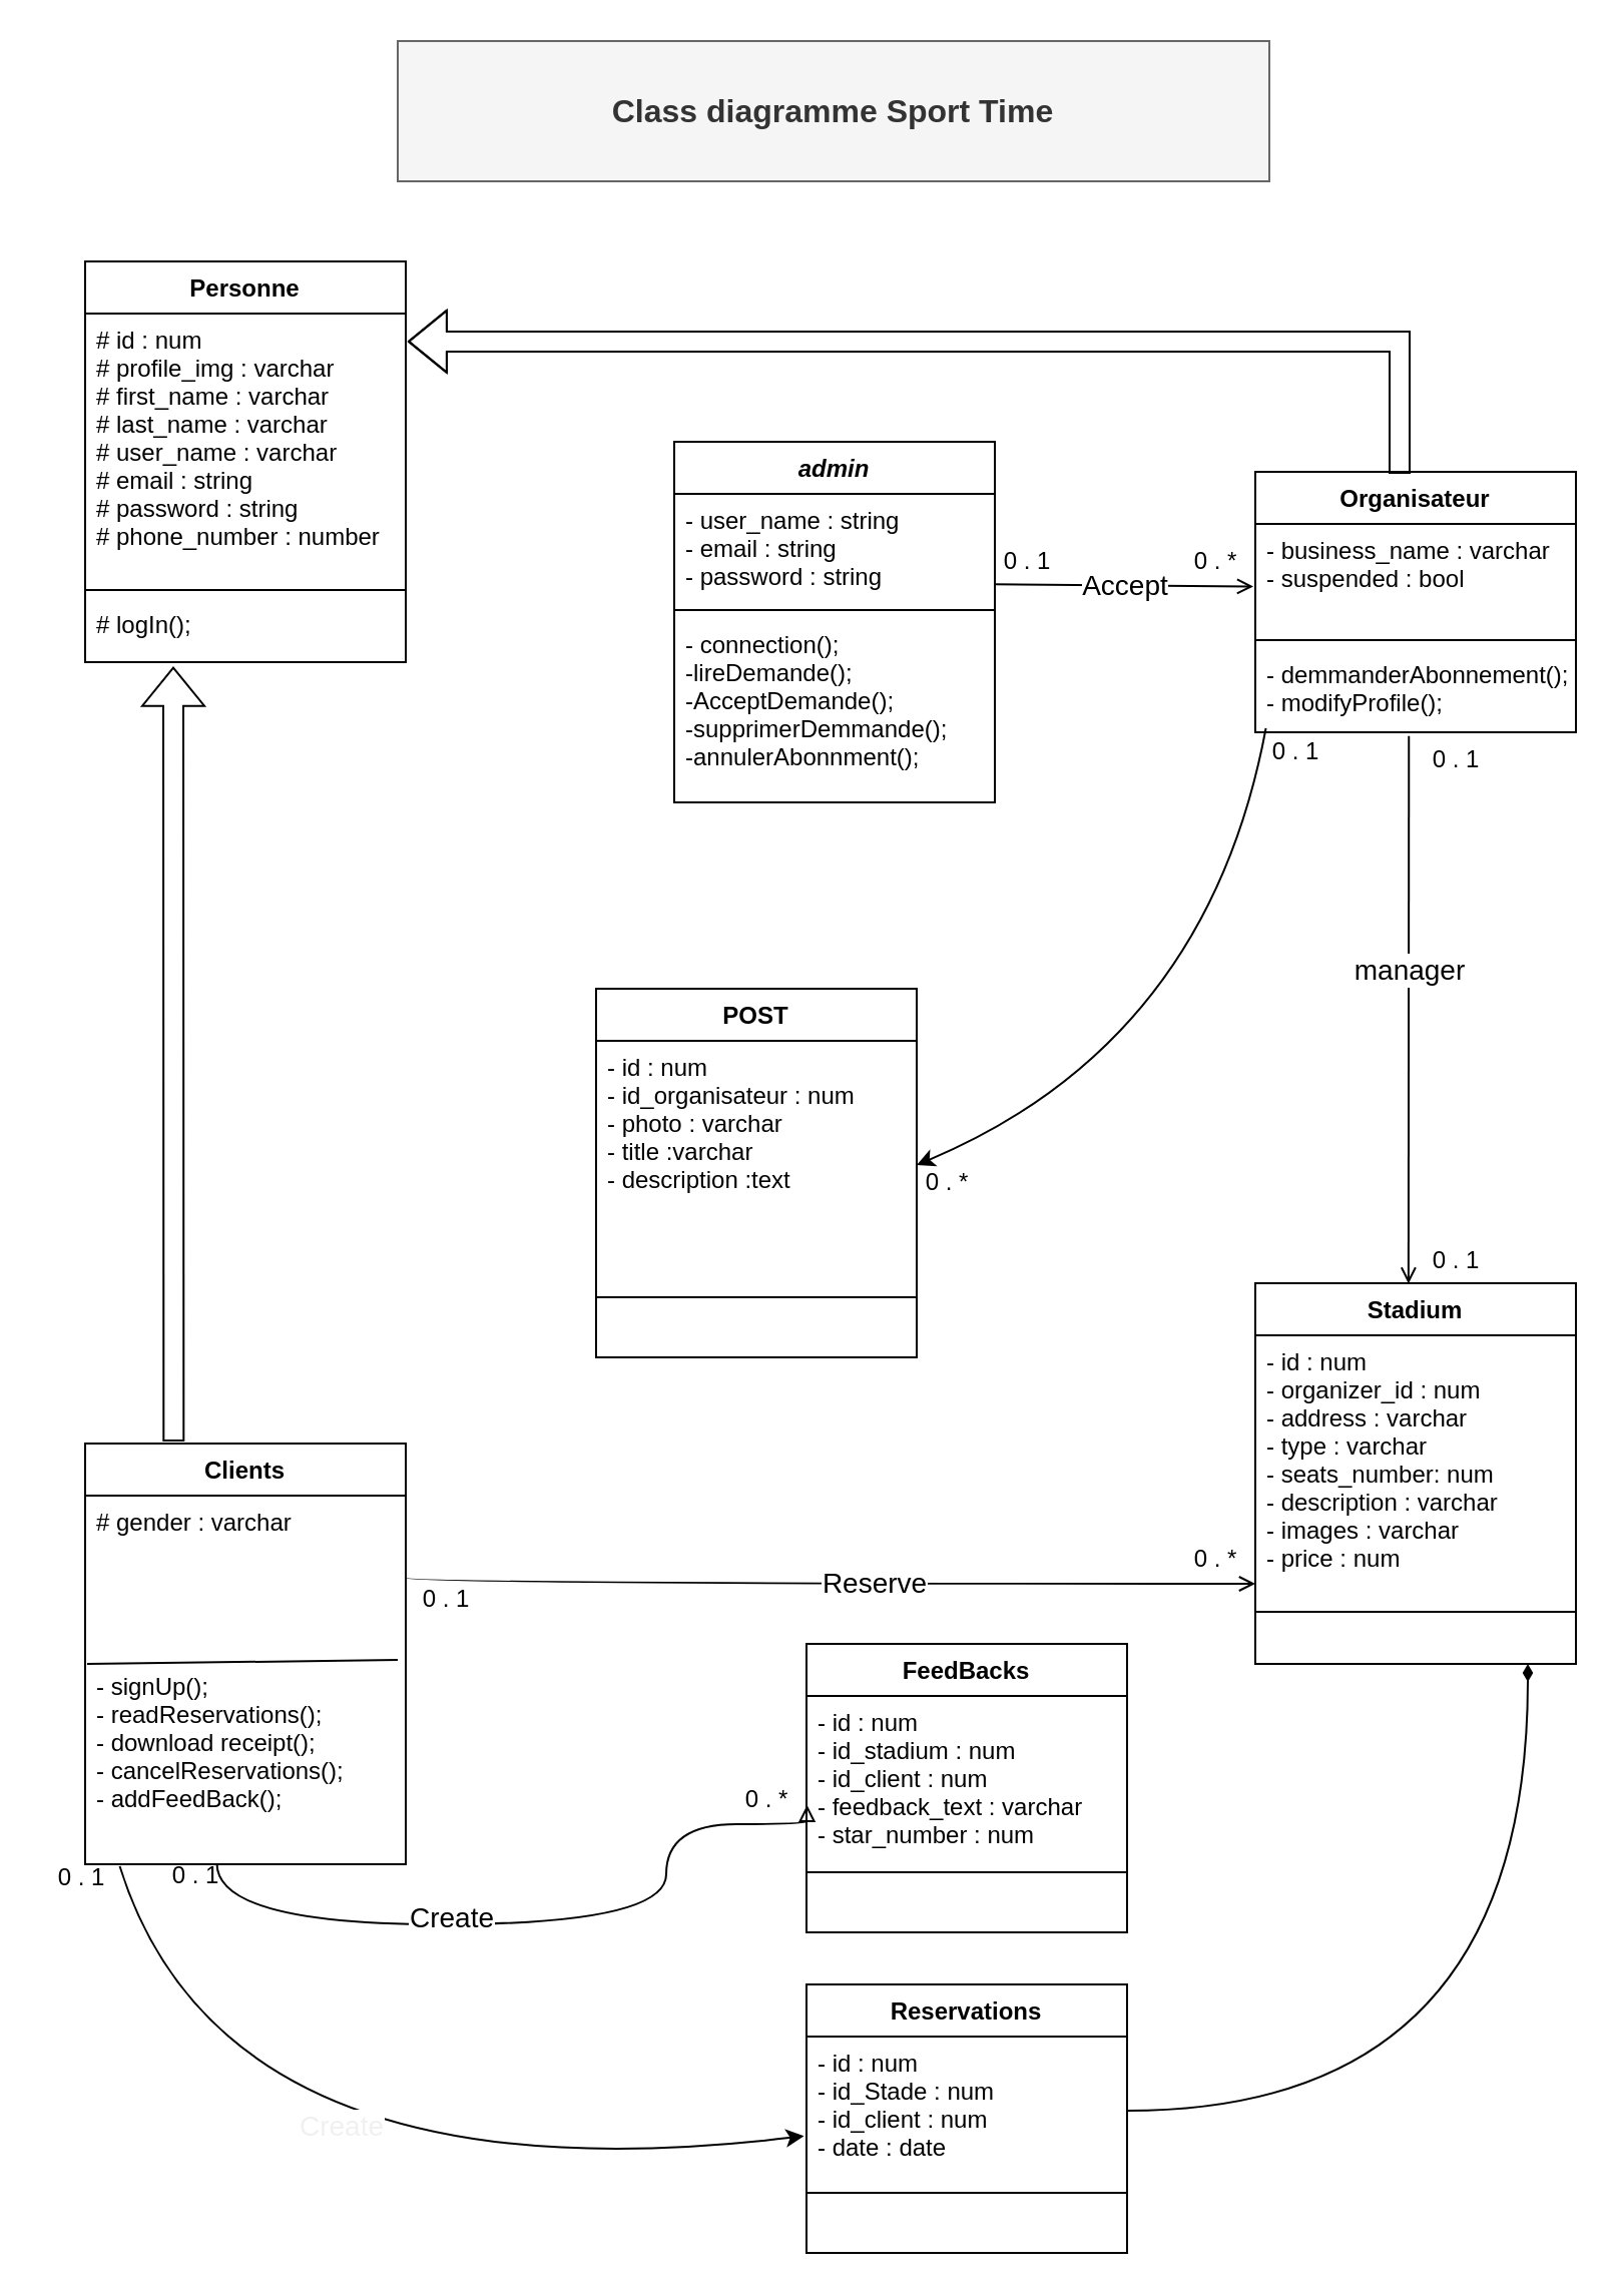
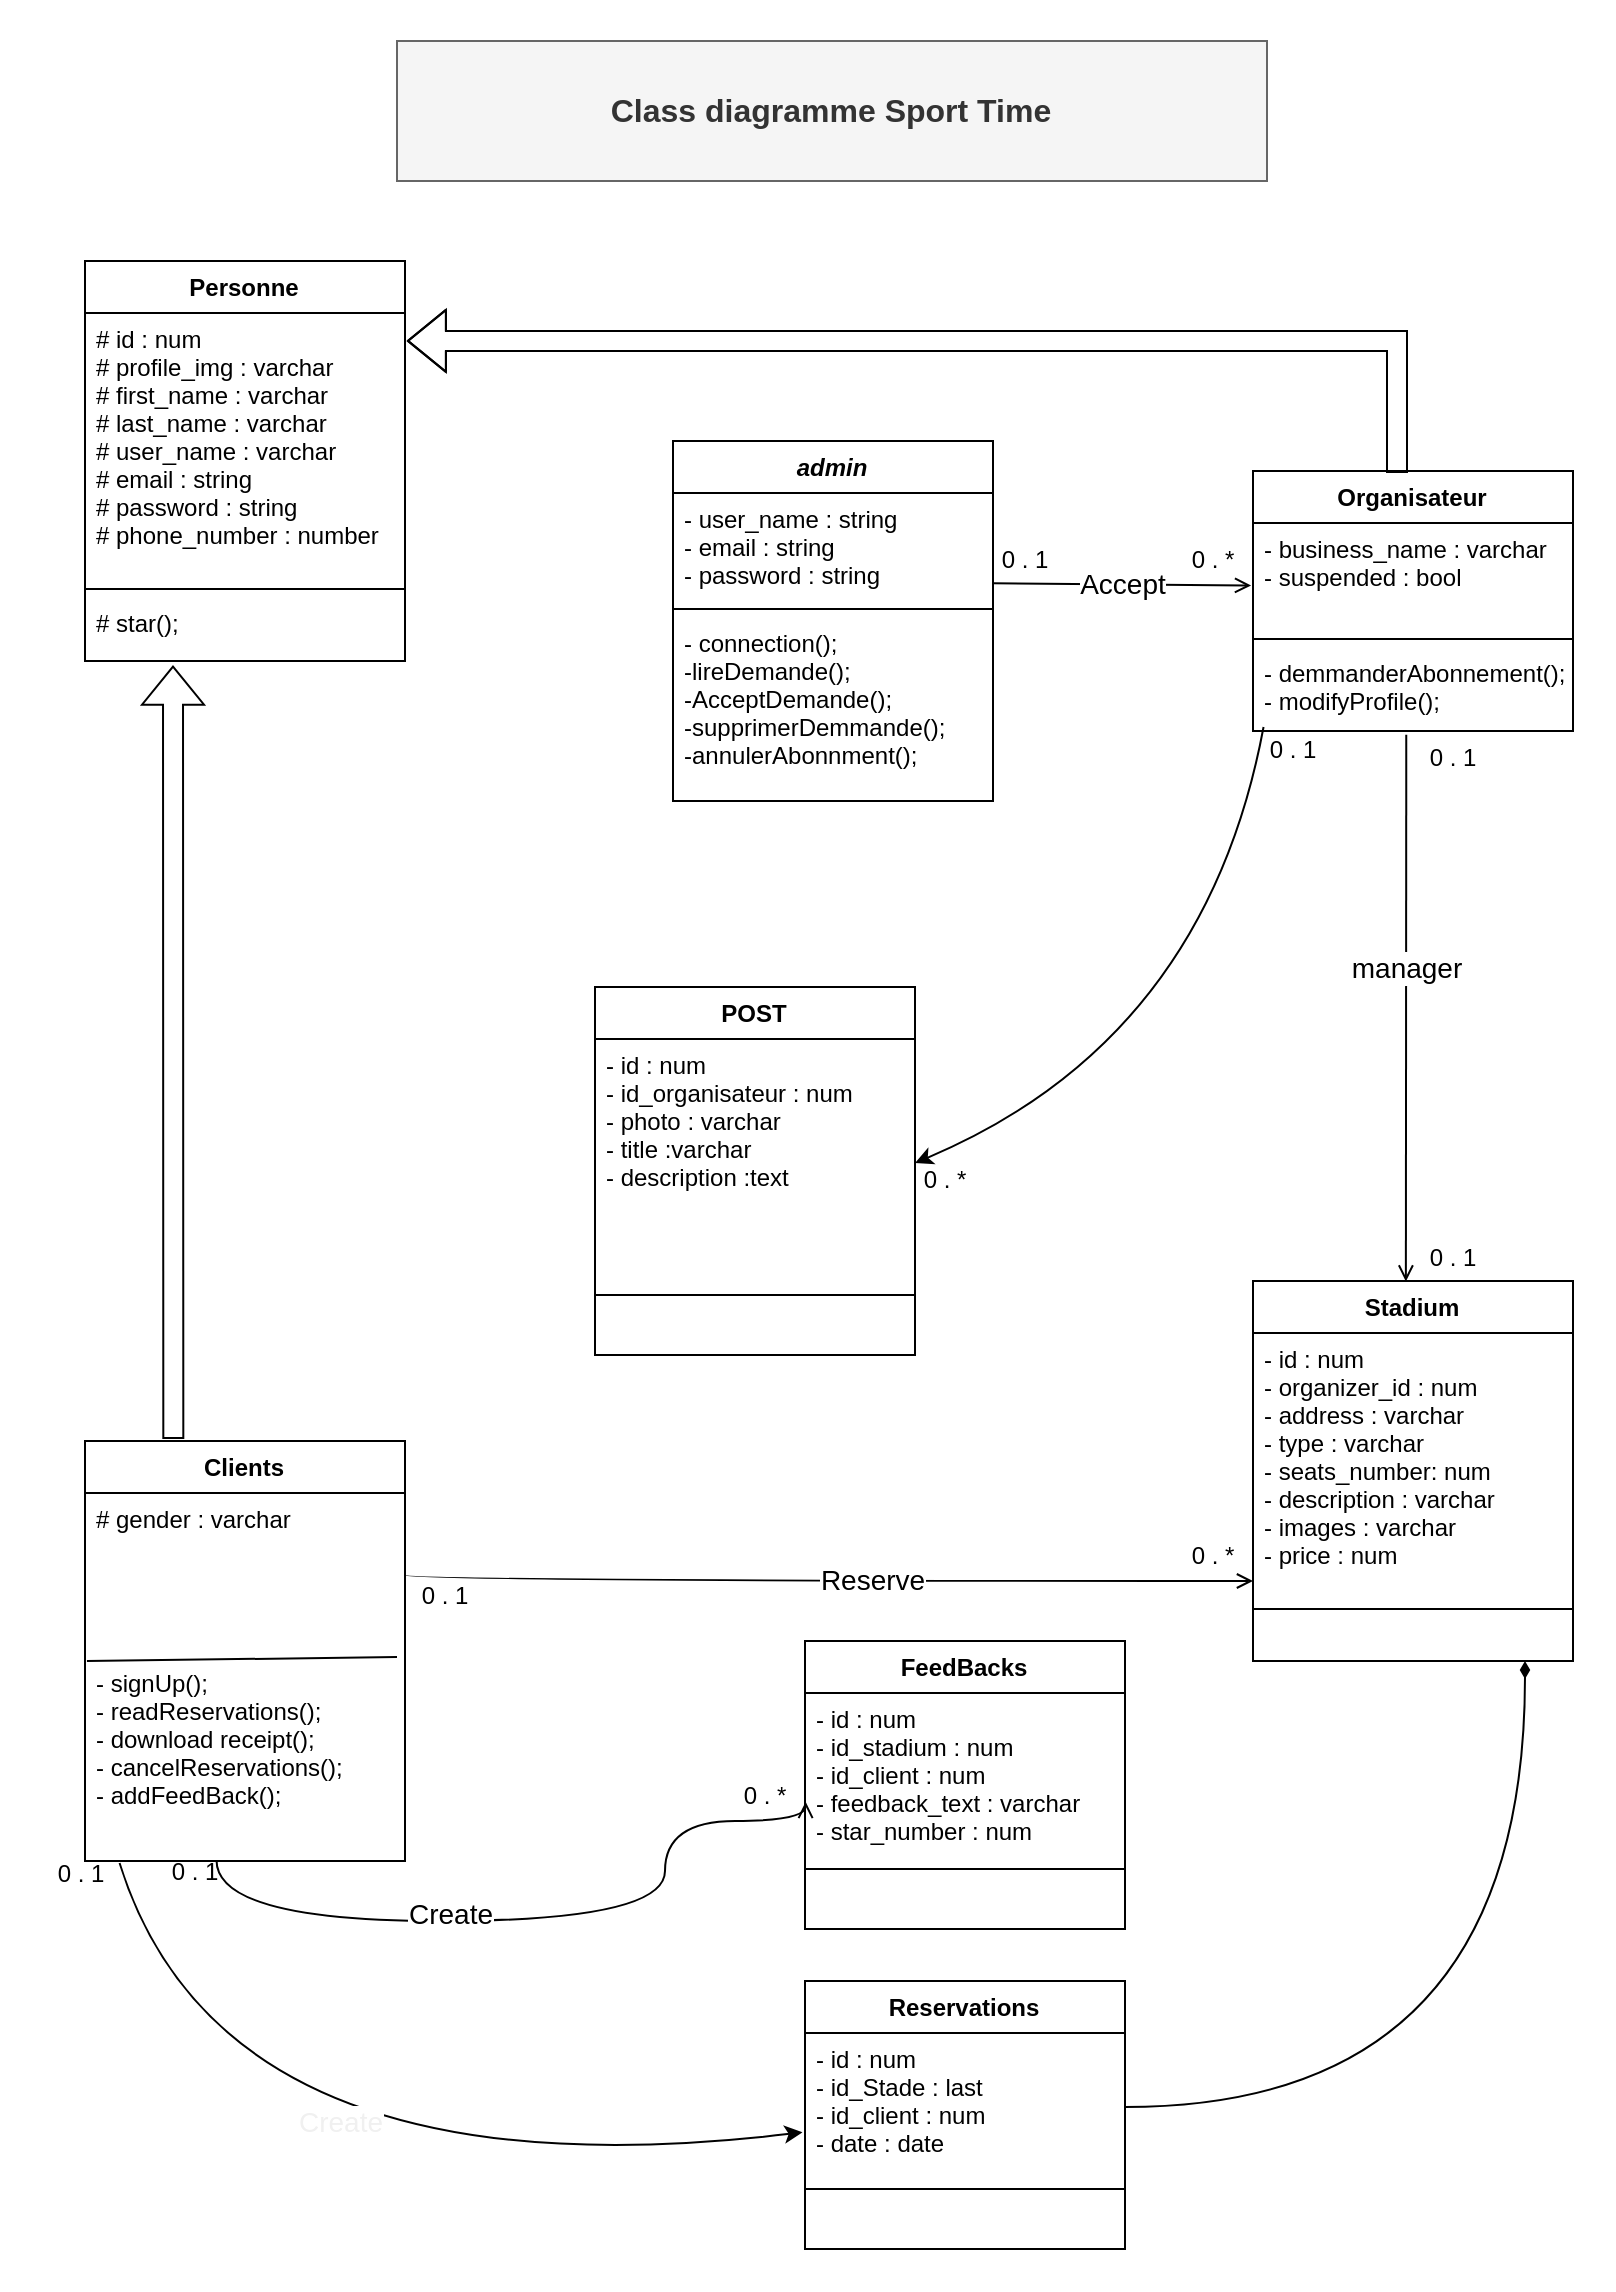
- <mxCell id="40" value="# logIn();" style="text;align=left;verticalAlign=top;spacingLeft=4;spacingRight=4;overflow=hidden;rotatable=0;points=[[0,0.5],[1,0.5]];portConstraint=eastwest;rounded=0;" parent="37" vertex="1"><mxGeometry y="168" width="160" height="32" as="geometry" /></mxCell>
+ <mxCell id="40" value="# star();" style="text;align=left;verticalAlign=top;spacingLeft=4;spacingRight=4;overflow=hidden;rotatable=0;points=[[0,0.5],[1,0.5]];portConstraint=eastwest;rounded=0;" parent="37" vertex="1"><mxGeometry y="168" width="160" height="32" as="geometry" /></mxCell>
- <mxCell id="32" style="edgeStyle=orthogonalEdgeStyle;html=1;entryX=0.002;entryY=0.648;entryDx=0;entryDy=0;entryPerimeter=0;endArrow=block;endFill=0;exitX=0.411;exitY=0.996;exitDx=0;exitDy=0;exitPerimeter=0;rounded=0;curved=1;" parent="1" source="10" target="29" edge="1"><mxGeometry relative="1" as="geometry"><mxPoint x="202" y="860" as="sourcePoint" /><Array as="points"><mxPoint x="108" y="960" /><mxPoint x="332" y="960" /><mxPoint x="332" y="910" /><mxPoint x="402" y="910" /></Array></mxGeometry></mxCell>
+ <mxCell id="32" style="edgeStyle=orthogonalEdgeStyle;html=1;entryX=0.002;entryY=0.648;entryDx=0;entryDy=0;entryPerimeter=0;endArrow=open;endFill=0;exitX=0.411;exitY=0.996;exitDx=0;exitDy=0;exitPerimeter=0;rounded=0;curved=1;" parent="1" source="10" target="29" edge="1"><mxGeometry relative="1" as="geometry"><mxPoint x="202" y="860" as="sourcePoint" /><Array as="points"><mxPoint x="108" y="960" /><mxPoint x="332" y="960" /><mxPoint x="332" y="910" /><mxPoint x="402" y="910" /></Array></mxGeometry></mxCell>
- <mxCell id="21" value="- id : num&#10;- id_Stade : num&#10;- id_client : num&#10;- date : date" style="text;strokeColor=none;fillColor=none;align=left;verticalAlign=top;spacingLeft=4;spacingRight=4;overflow=hidden;rotatable=0;points=[[0,0.5],[1,0.5]];portConstraint=eastwest;rounded=0;" parent="20" vertex="1"><mxGeometry y="26" width="160" height="74" as="geometry" /></mxCell>
+ <mxCell id="21" value="- id : num&#10;- id_Stade : last&#10;- id_client : num&#10;- date : date" style="text;strokeColor=none;fillColor=none;align=left;verticalAlign=top;spacingLeft=4;spacingRight=4;overflow=hidden;rotatable=0;points=[[0,0.5],[1,0.5]];portConstraint=eastwest;rounded=0;" parent="20" vertex="1"><mxGeometry y="26" width="160" height="74" as="geometry" /></mxCell>
